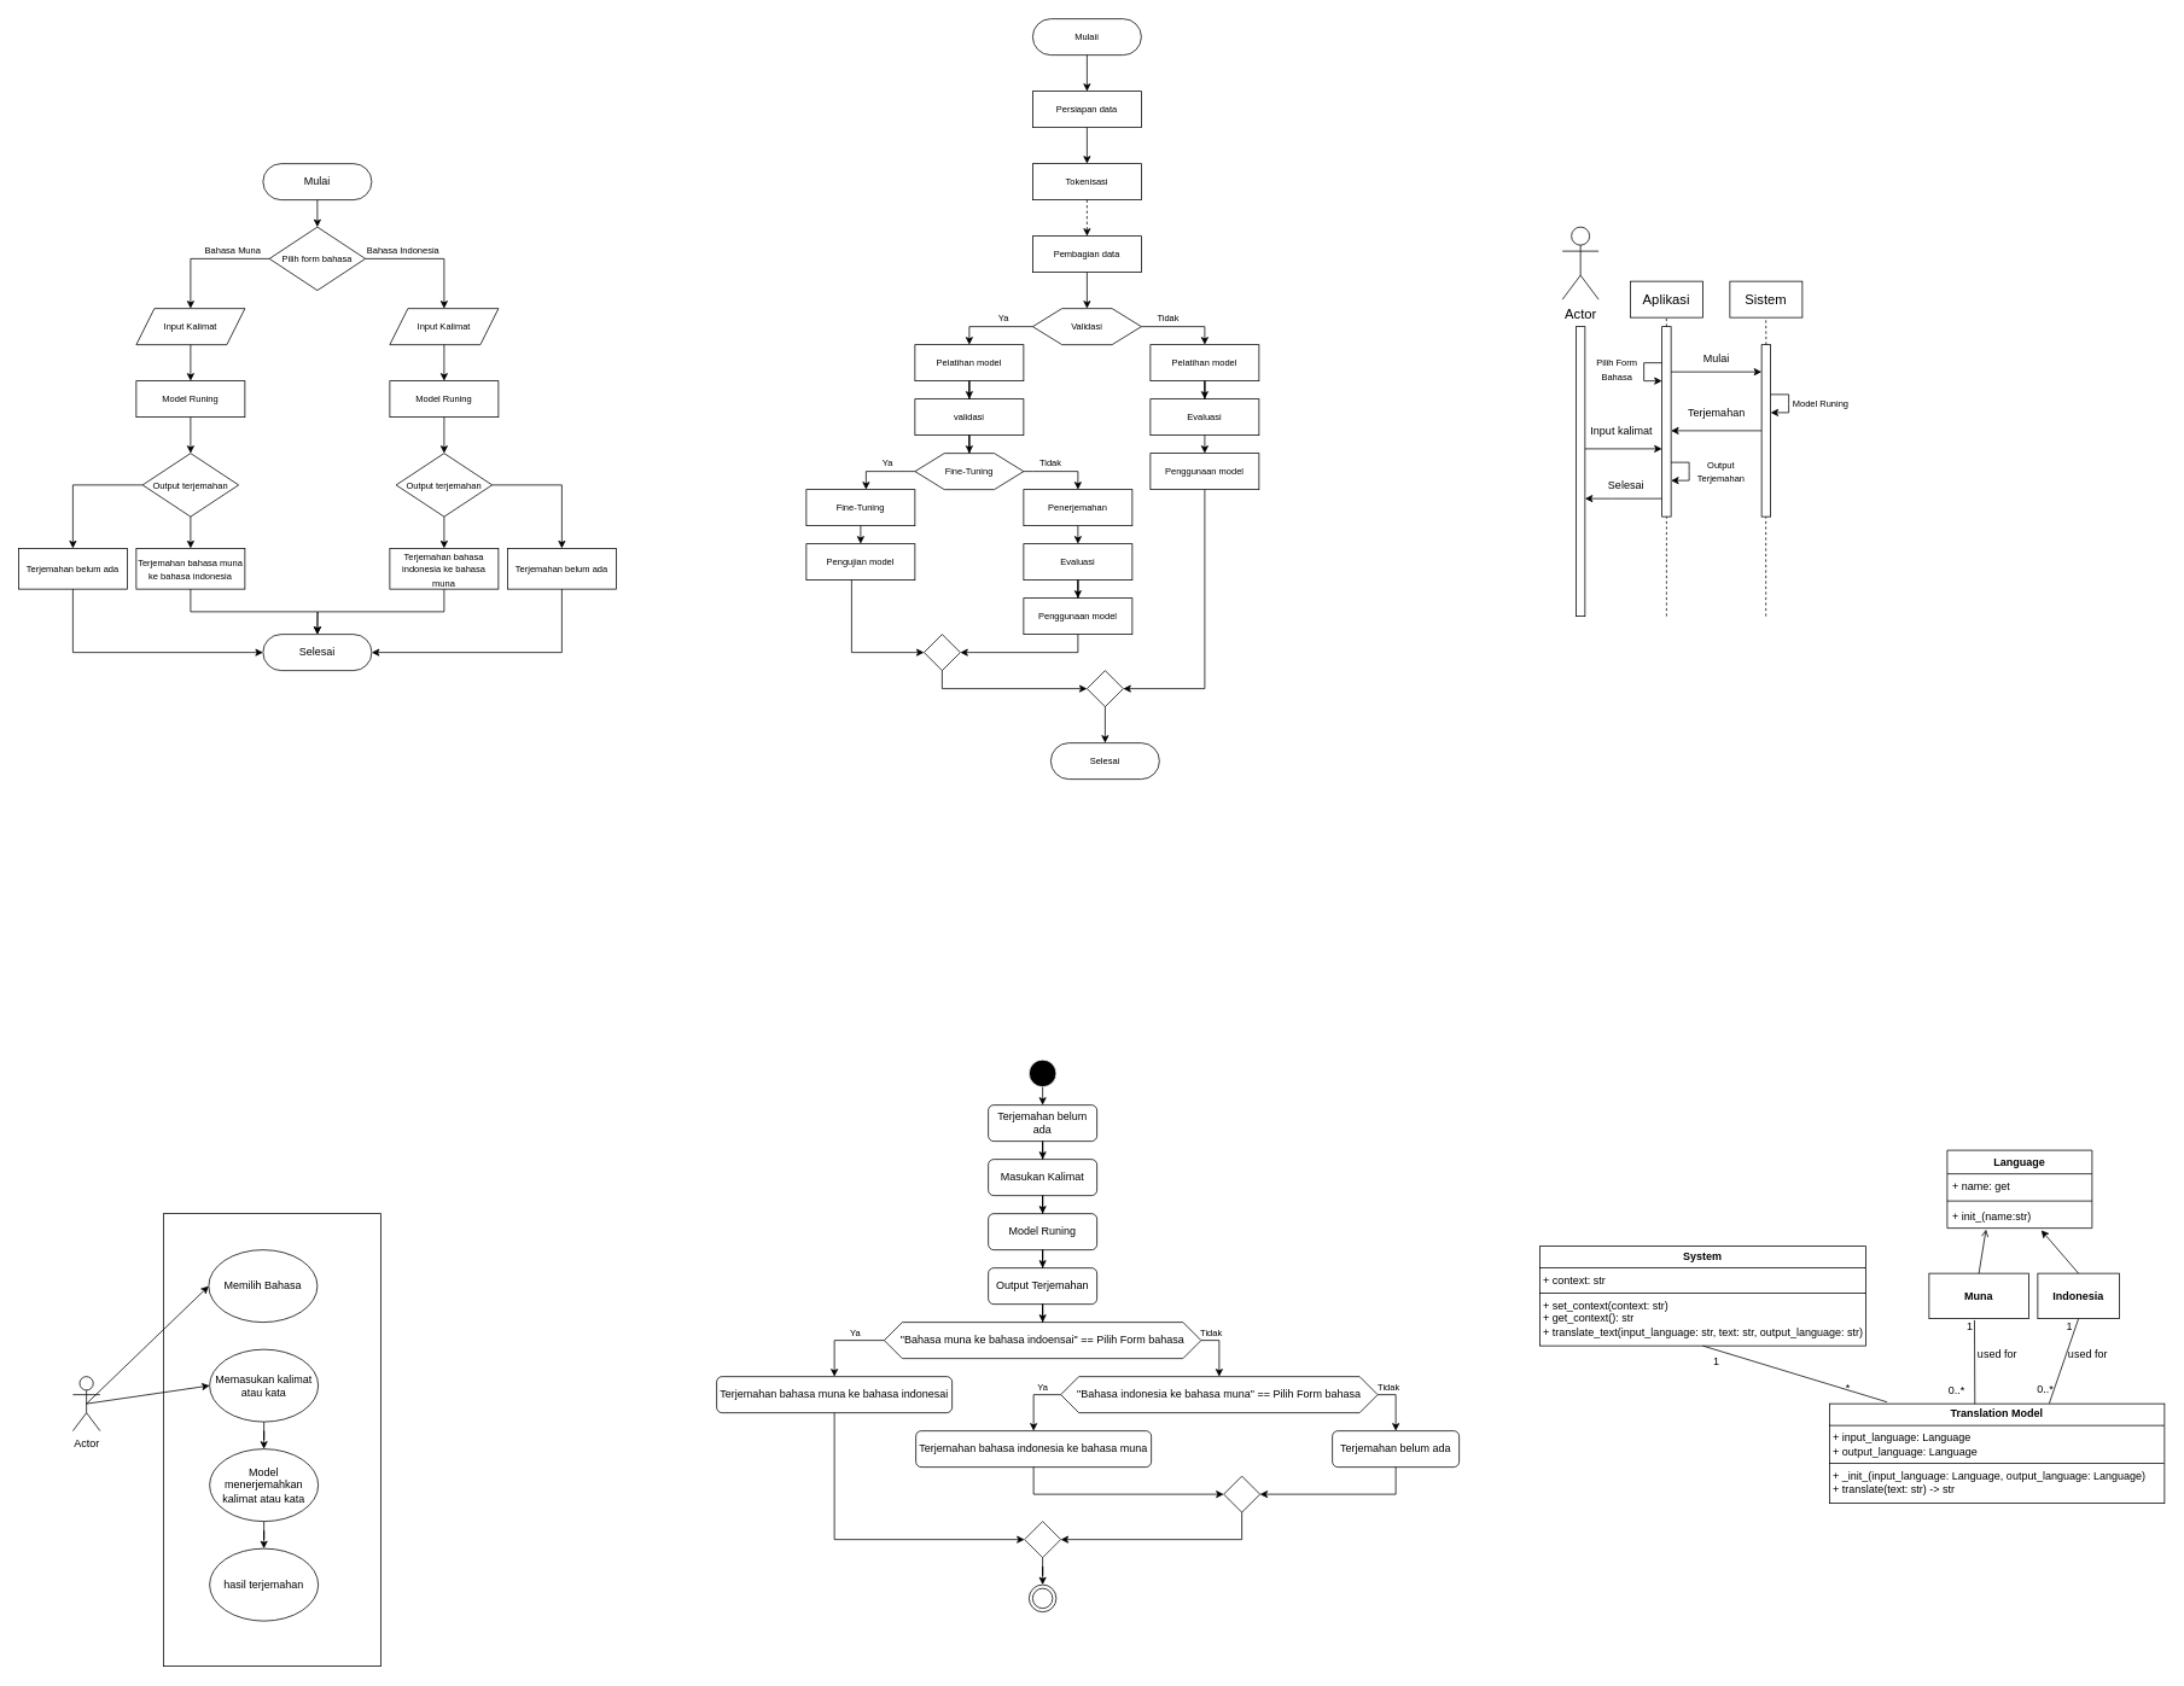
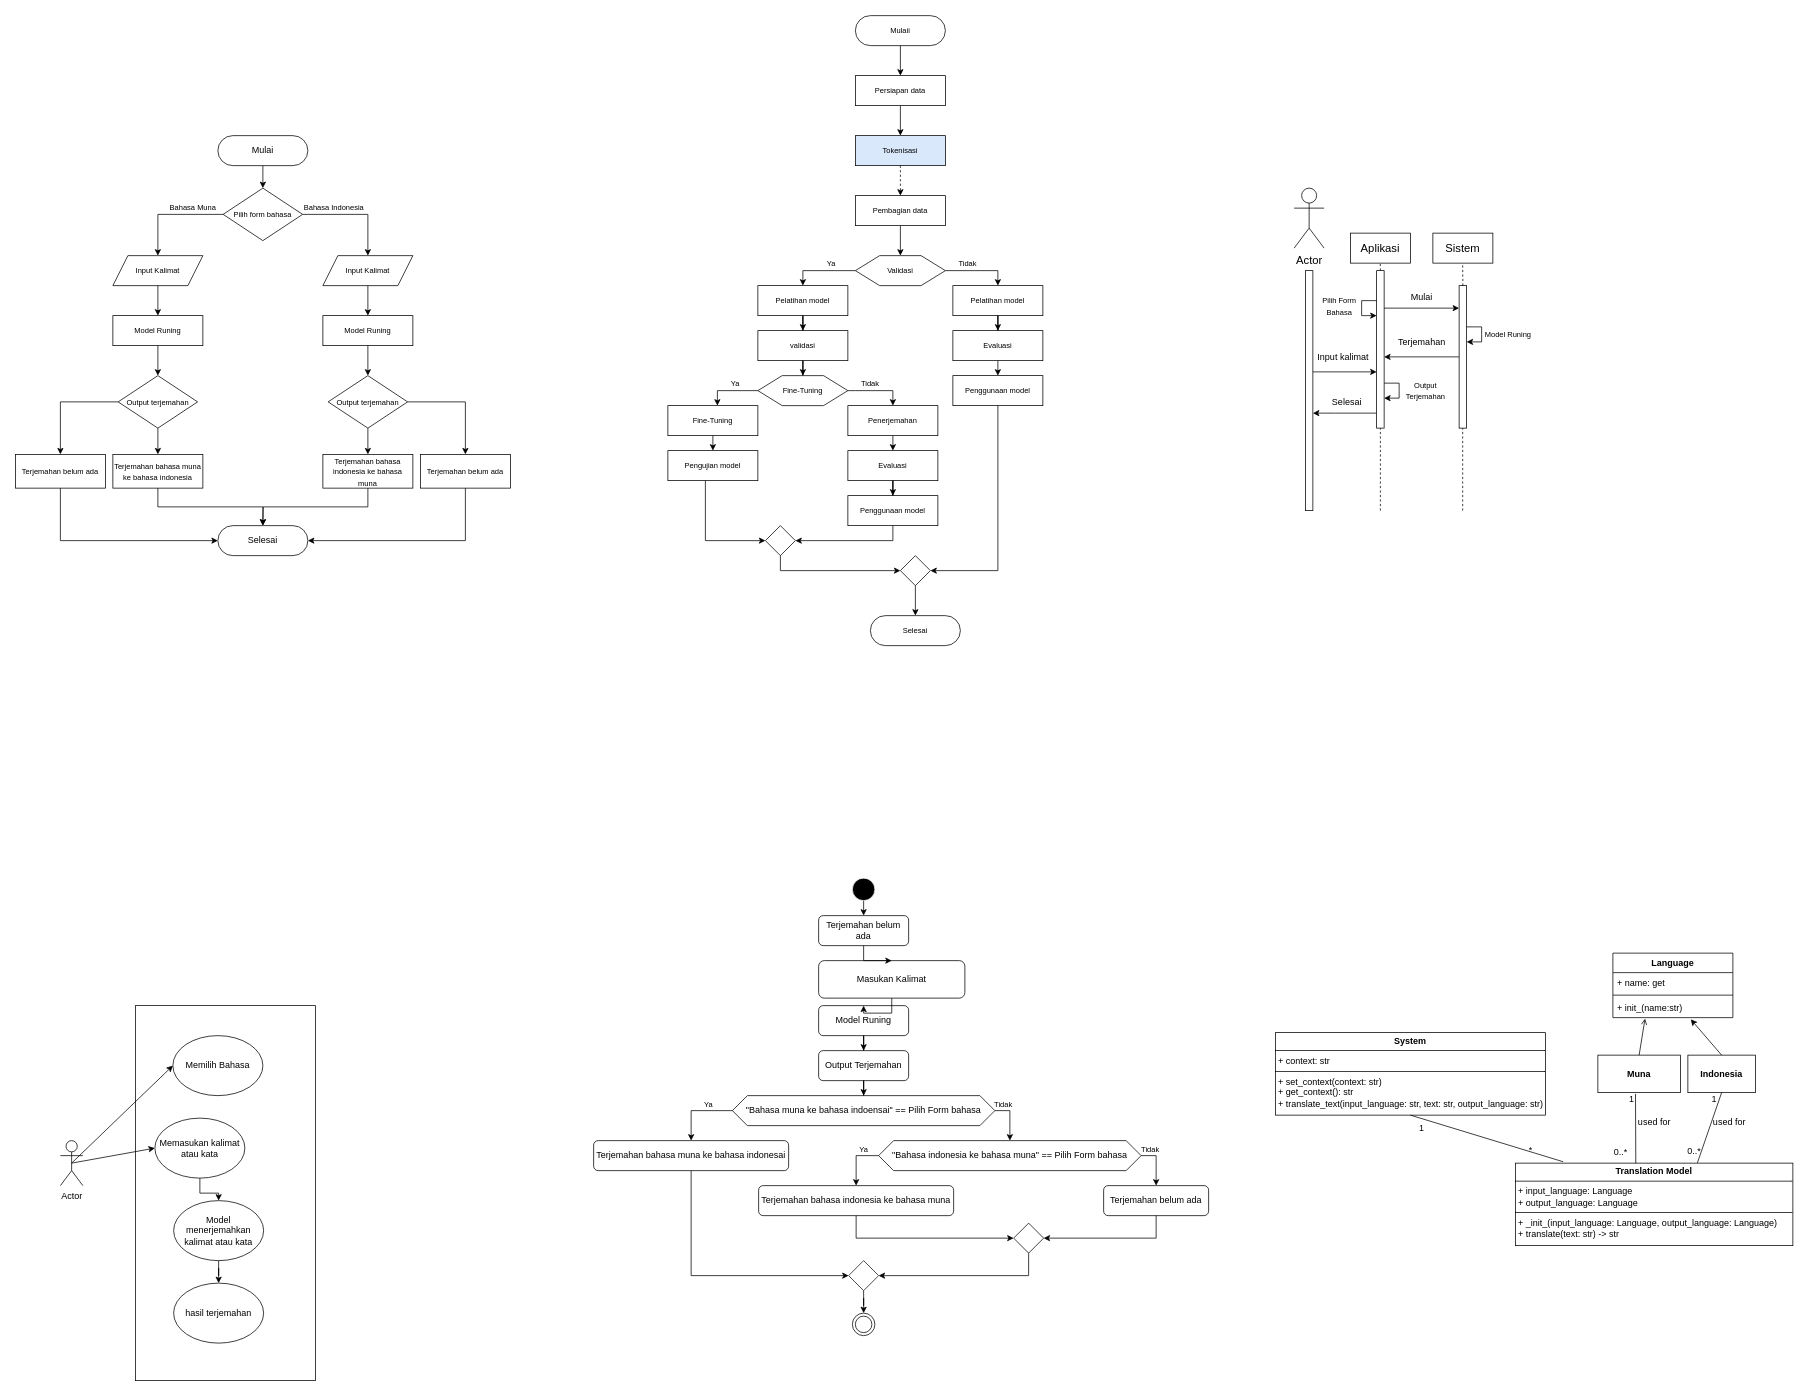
- <mxCell id="37" value="&lt;font style=&quot;font-size: 10px;&quot;&gt;Tokenisasi&lt;/font&gt;" style="rounded=0;whiteSpace=wrap;html=1;container=0;" parent="33" vertex="1"><mxGeometry x="250" y="160" width="120" height="40" as="geometry" /></mxCell>
+ <mxCell id="37" value="&lt;font style=&quot;font-size: 10px;&quot;&gt;Tokenisasi&lt;/font&gt;" style="rounded=0;whiteSpace=wrap;html=1;container=0;fillColor=#dae8fc;" parent="33" vertex="1"><mxGeometry x="250" y="160" width="120" height="40" as="geometry" /></mxCell>
- <mxCell id="93" value="Masukan Kalimat" style="rounded=1;whiteSpace=wrap;html=1;" parent="90" vertex="1"><mxGeometry x="300" y="110" width="120" height="40" as="geometry" /></mxCell>
+ <mxCell id="93" value="Masukan Kalimat" style="rounded=1;whiteSpace=wrap;html=1;" parent="90" vertex="1"><mxGeometry x="300" y="110" width="195" height="50" as="geometry" /></mxCell>
- <mxCell id="84" value="Memasukan kalimat atau kata" style="ellipse;whiteSpace=wrap;html=1;" parent="79" vertex="1"><mxGeometry x="151" y="150" width="120" height="80" as="geometry" /></mxCell>
+ <mxCell id="84" value="Memasukan kalimat atau kata" style="ellipse;whiteSpace=wrap;html=1;" parent="79" vertex="1"><mxGeometry x="126" y="150" width="120" height="80" as="geometry" /></mxCell>
